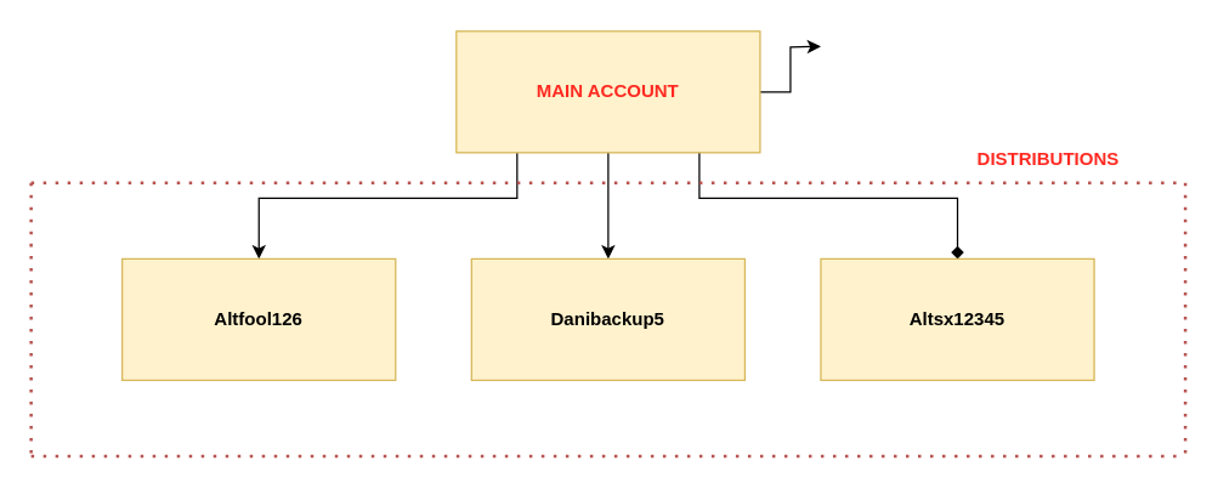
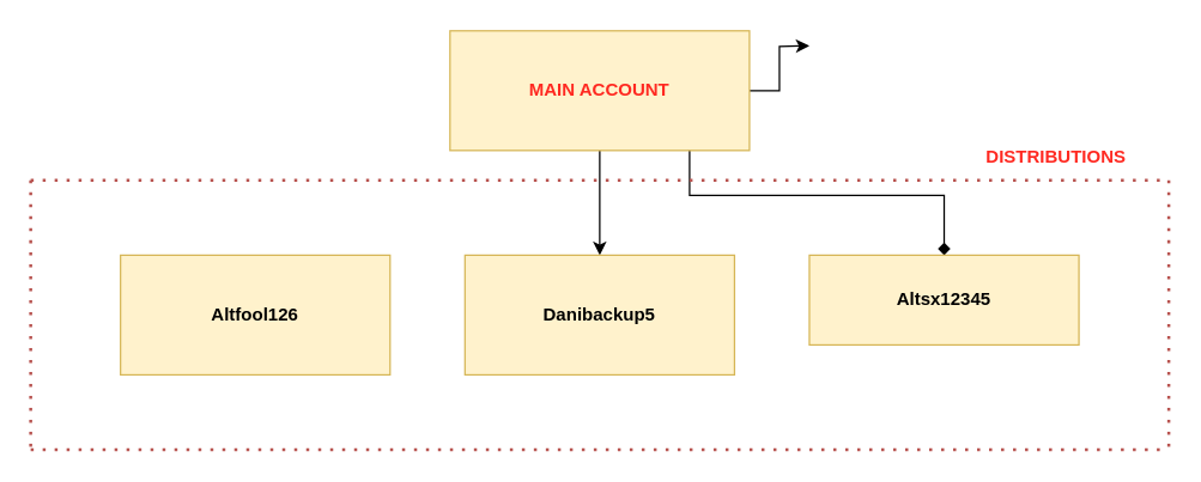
- <mxCell id="14" value="&lt;font color=&quot;#ff2921&quot;&gt;&lt;b&gt;DISTRIBUTIONS&lt;/b&gt;&lt;/font&gt;" style="text;html=1;align=center;verticalAlign=middle;whiteSpace=wrap;rounded=0;" vertex="1" parent="1"><mxGeometry x="660" y="90" width="60" height="30" as="geometry" /></mxCell>
+ <mxCell id="14" value="&lt;font color=&quot;#ff2921&quot;&gt;&lt;b&gt;DISTRIBUTIONS&lt;/b&gt;&lt;/font&gt;" style="text;html=1;align=center;verticalAlign=middle;whiteSpace=wrap;rounded=0;" vertex="1" parent="1"><mxGeometry x="675" y="90" width="60" height="30" as="geometry" /></mxCell>
- <mxCell id="2" style="edgeStyle=orthogonalEdgeStyle;rounded=0;orthogonalLoop=1;jettySize=auto;html=1;entryX=0.5;entryY=0;entryDx=0;entryDy=0;" parent="1" source="6" target="7" edge="1"><mxGeometry relative="1" as="geometry"><Array as="points"><mxPoint x="340" y="130" /><mxPoint x="170" y="130" /></Array></mxGeometry></mxCell>
- <mxCell id="9" value="Altsx12345" style="rounded=0;whiteSpace=wrap;html=1;shadow=0;glass=0;strokeColor=#d6b656;strokeWidth=1;align=center;verticalAlign=middle;fontFamily=Helvetica;fontSize=12;fontStyle=1;fillColor=#fff2cc;" parent="1" vertex="1"><mxGeometry x="540" y="170" width="180" height="80" as="geometry" /></mxCell>
+ <mxCell id="9" value="Altsx12345" style="rounded=0;whiteSpace=wrap;html=1;shadow=0;glass=0;strokeColor=#d6b656;strokeWidth=1;align=center;verticalAlign=middle;fontFamily=Helvetica;fontSize=12;fontStyle=1;fillColor=#fff2cc;" parent="1" vertex="1"><mxGeometry x="540" y="170" width="180" height="60" as="geometry" /></mxCell>
